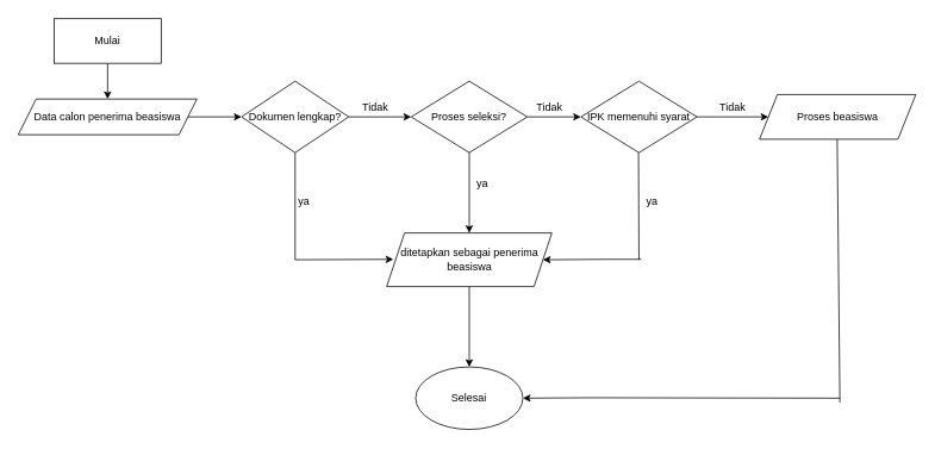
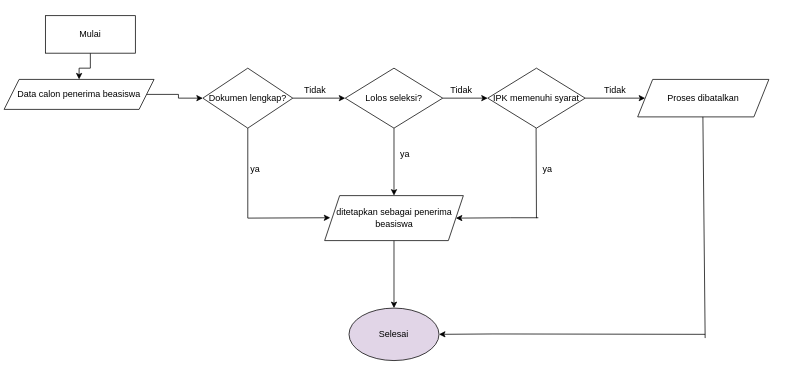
- <mxCell id="5" value="Data calon penerima beasiswa" style="shape=parallelogram;perimeter=parallelogramPerimeter;whiteSpace=wrap;html=1;fixedSize=1;" vertex="1" parent="1"><mxGeometry x="20" y="110" width="200" height="40" as="geometry" /></mxCell>
+ <mxCell id="5" value="Data calon penerima beasiswa" style="shape=parallelogram;perimeter=parallelogramPerimeter;whiteSpace=wrap;html=1;fixedSize=1;" vertex="1" parent="1"><mxGeometry x="5" y="105" width="200" height="40" as="geometry" /></mxCell>
- <mxCell id="10" value="Proses seleksi?" style="rhombus;whiteSpace=wrap;html=1;" vertex="1" parent="1"><mxGeometry x="460" y="90" width="130" height="80" as="geometry" /></mxCell>
+ <mxCell id="10" value="Lolos seleksi?" style="rhombus;whiteSpace=wrap;html=1;" vertex="1" parent="1"><mxGeometry x="460" y="90" width="130" height="80" as="geometry" /></mxCell>
- <mxCell id="13" value="Proses beasiswa" style="shape=parallelogram;perimeter=parallelogramPerimeter;whiteSpace=wrap;html=1;fixedSize=1;" vertex="1" parent="1"><mxGeometry x="850" y="105" width="175" height="50" as="geometry" /></mxCell>
+ <mxCell id="13" value="Proses dibatalkan" style="shape=parallelogram;perimeter=parallelogramPerimeter;whiteSpace=wrap;html=1;fixedSize=1;" vertex="1" parent="1"><mxGeometry x="850" y="105" width="175" height="50" as="geometry" /></mxCell>
- <mxCell id="20" value="Selesai" style="ellipse;whiteSpace=wrap;html=1;" vertex="1" parent="1"><mxGeometry x="465" y="410" width="120" height="70" as="geometry" /></mxCell>
+ <mxCell id="20" value="Selesai" style="ellipse;whiteSpace=wrap;html=1;fillColor=#e1d5e7;" vertex="1" parent="1"><mxGeometry x="465" y="410" width="120" height="70" as="geometry" /></mxCell>
